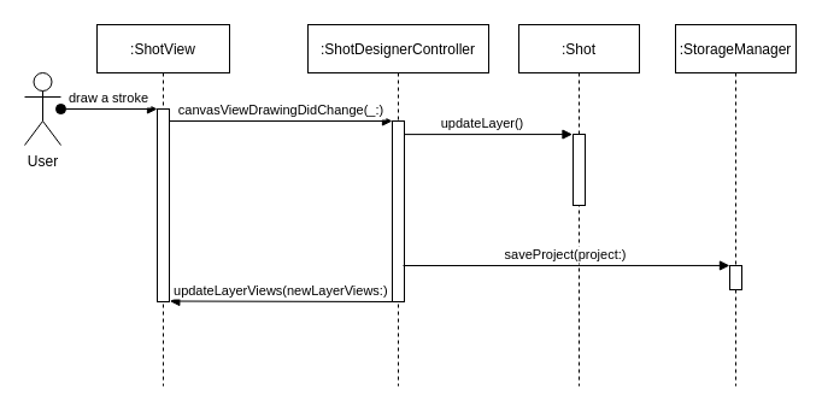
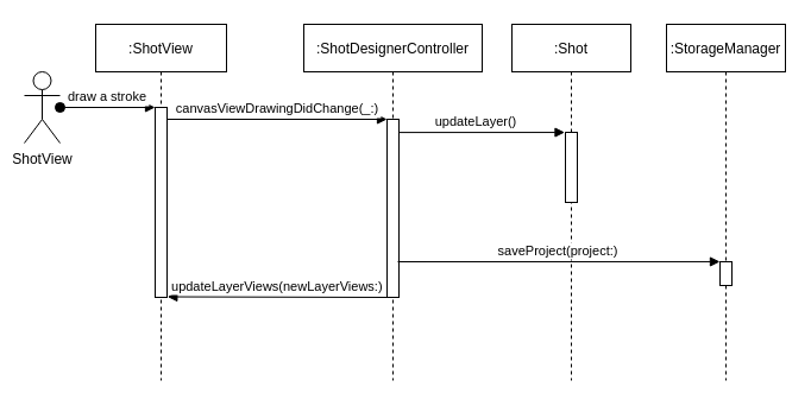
- <mxCell id="6" value="User" style="shape=umlActor;verticalLabelPosition=bottom;verticalAlign=top;html=1;" parent="1" vertex="1"><mxGeometry x="20" y="60" width="30" height="60" as="geometry" /></mxCell>
+ <mxCell id="6" value="ShotView" style="shape=umlActor;verticalLabelPosition=bottom;verticalAlign=top;html=1;" parent="1" vertex="1"><mxGeometry x="20" y="60" width="30" height="60" as="geometry" /></mxCell>
